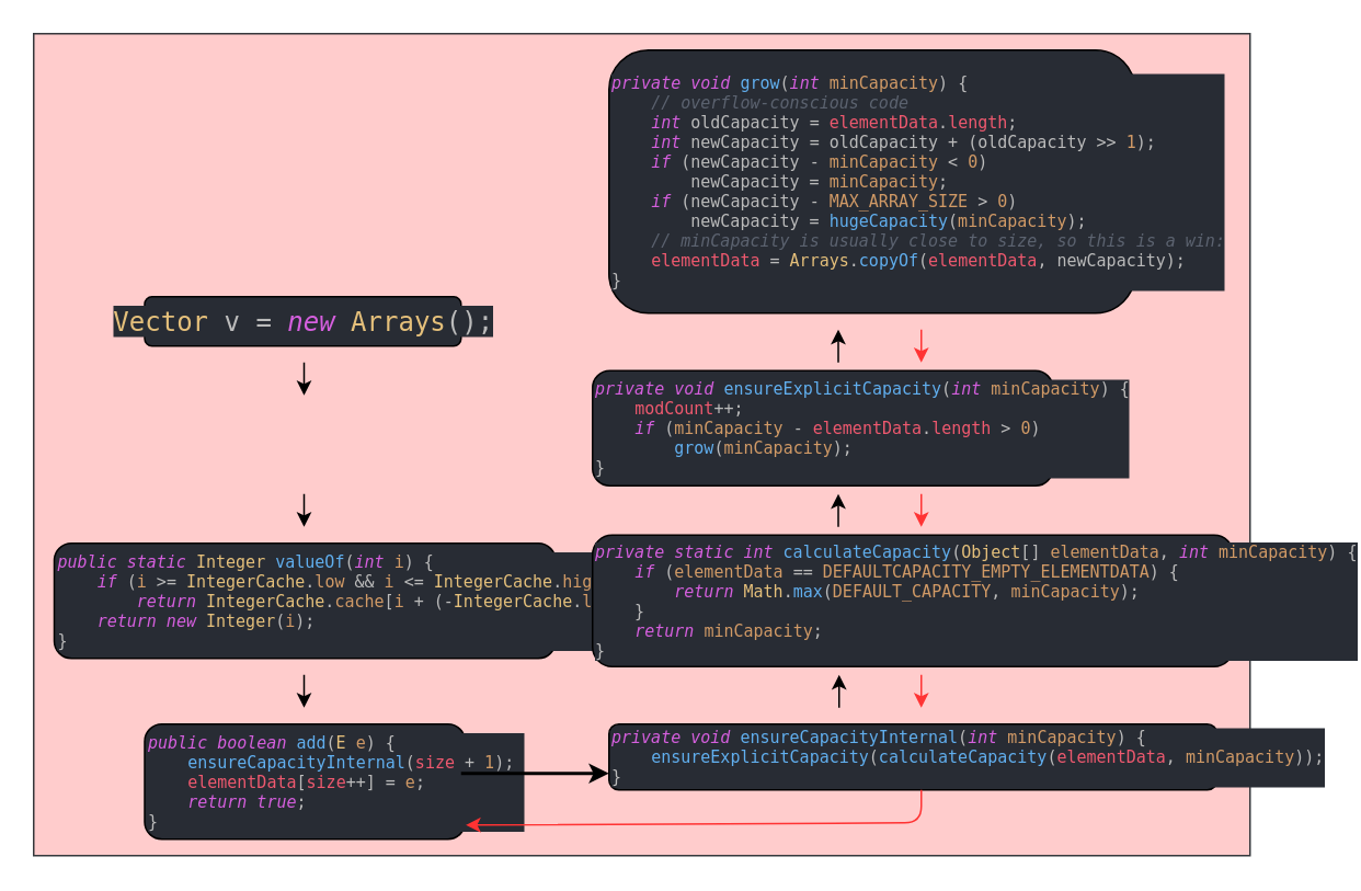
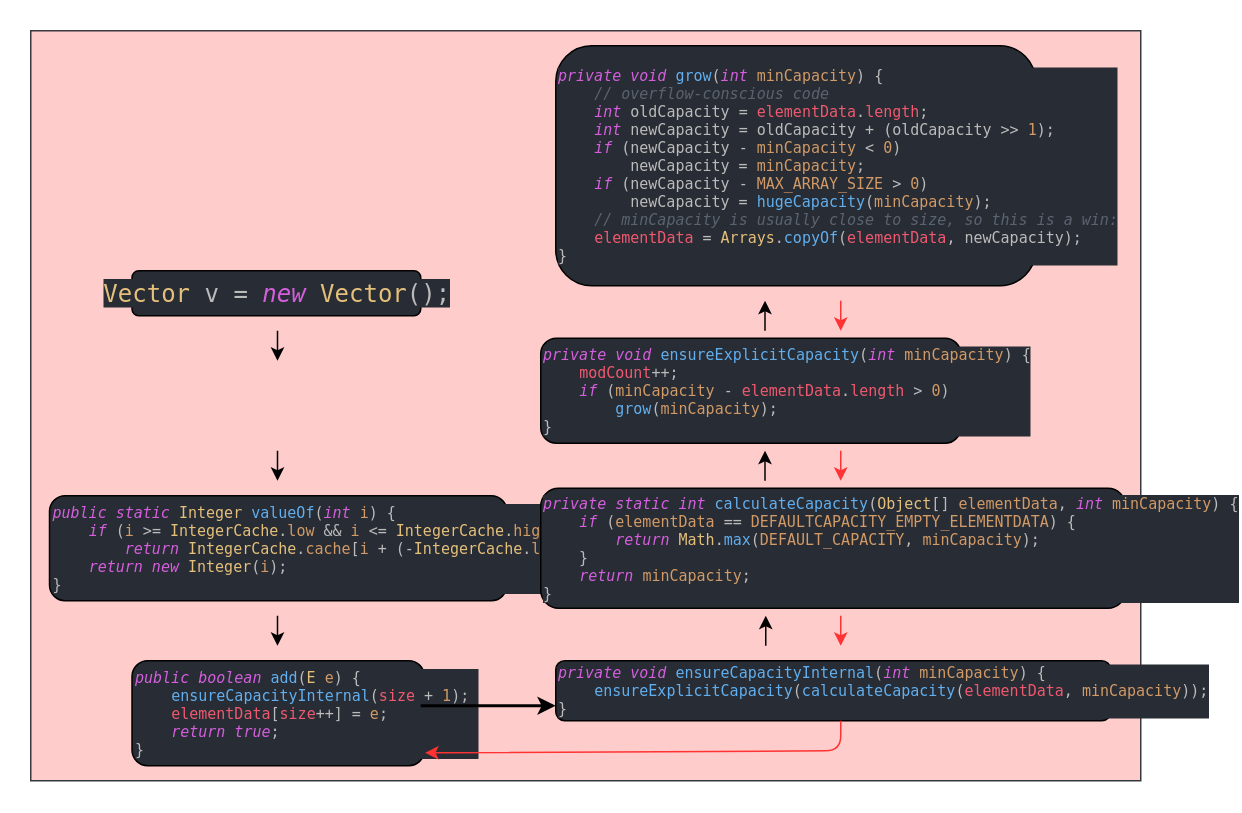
- <mxCell id="3" value="&lt;pre style=&quot;background-color: rgb(40 , 44 , 52) ; color: rgb(187 , 187 , 187) ; font-family: &amp;#34;jetbrains mono&amp;#34; , monospace ; font-size: 10px&quot;&gt;&lt;pre style=&quot;font-family: &amp;#34;jetbrains mono&amp;#34; , monospace ; font-size: 12pt&quot;&gt;&lt;span style=&quot;color: #e5c07b&quot;&gt;Vector &lt;/span&gt;v = &lt;span style=&quot;color: #d55fde ; font-style: italic&quot;&gt;new &lt;/span&gt;&lt;span style=&quot;color: #e5c07b&quot;&gt;Arrays&lt;/span&gt;();&lt;/pre&gt;&lt;/pre&gt;" style="rounded=1;whiteSpace=wrap;html=1;shadow=0;glass=0;sketch=0;gradientColor=none;fillColor=#282C34;" parent="1" vertex="1"><mxGeometry x="87.5" y="180" width="192.5" height="30" as="geometry" /></mxCell>
+ <mxCell id="3" value="&lt;pre style=&quot;background-color: rgb(40 , 44 , 52) ; color: rgb(187 , 187 , 187) ; font-family: &amp;#34;jetbrains mono&amp;#34; , monospace ; font-size: 10px&quot;&gt;&lt;pre style=&quot;font-family: &amp;#34;jetbrains mono&amp;#34; , monospace ; font-size: 12pt&quot;&gt;&lt;span style=&quot;color: #e5c07b&quot;&gt;Vector &lt;/span&gt;v = &lt;span style=&quot;color: #d55fde ; font-style: italic&quot;&gt;new &lt;/span&gt;&lt;span style=&quot;color: #e5c07b&quot;&gt;Vector&lt;/span&gt;();&lt;/pre&gt;&lt;/pre&gt;" style="rounded=1;whiteSpace=wrap;html=1;shadow=0;glass=0;sketch=0;gradientColor=none;fillColor=#282C34;" parent="1" vertex="1"><mxGeometry x="87.5" y="180" width="192.5" height="30" as="geometry" /></mxCell>
